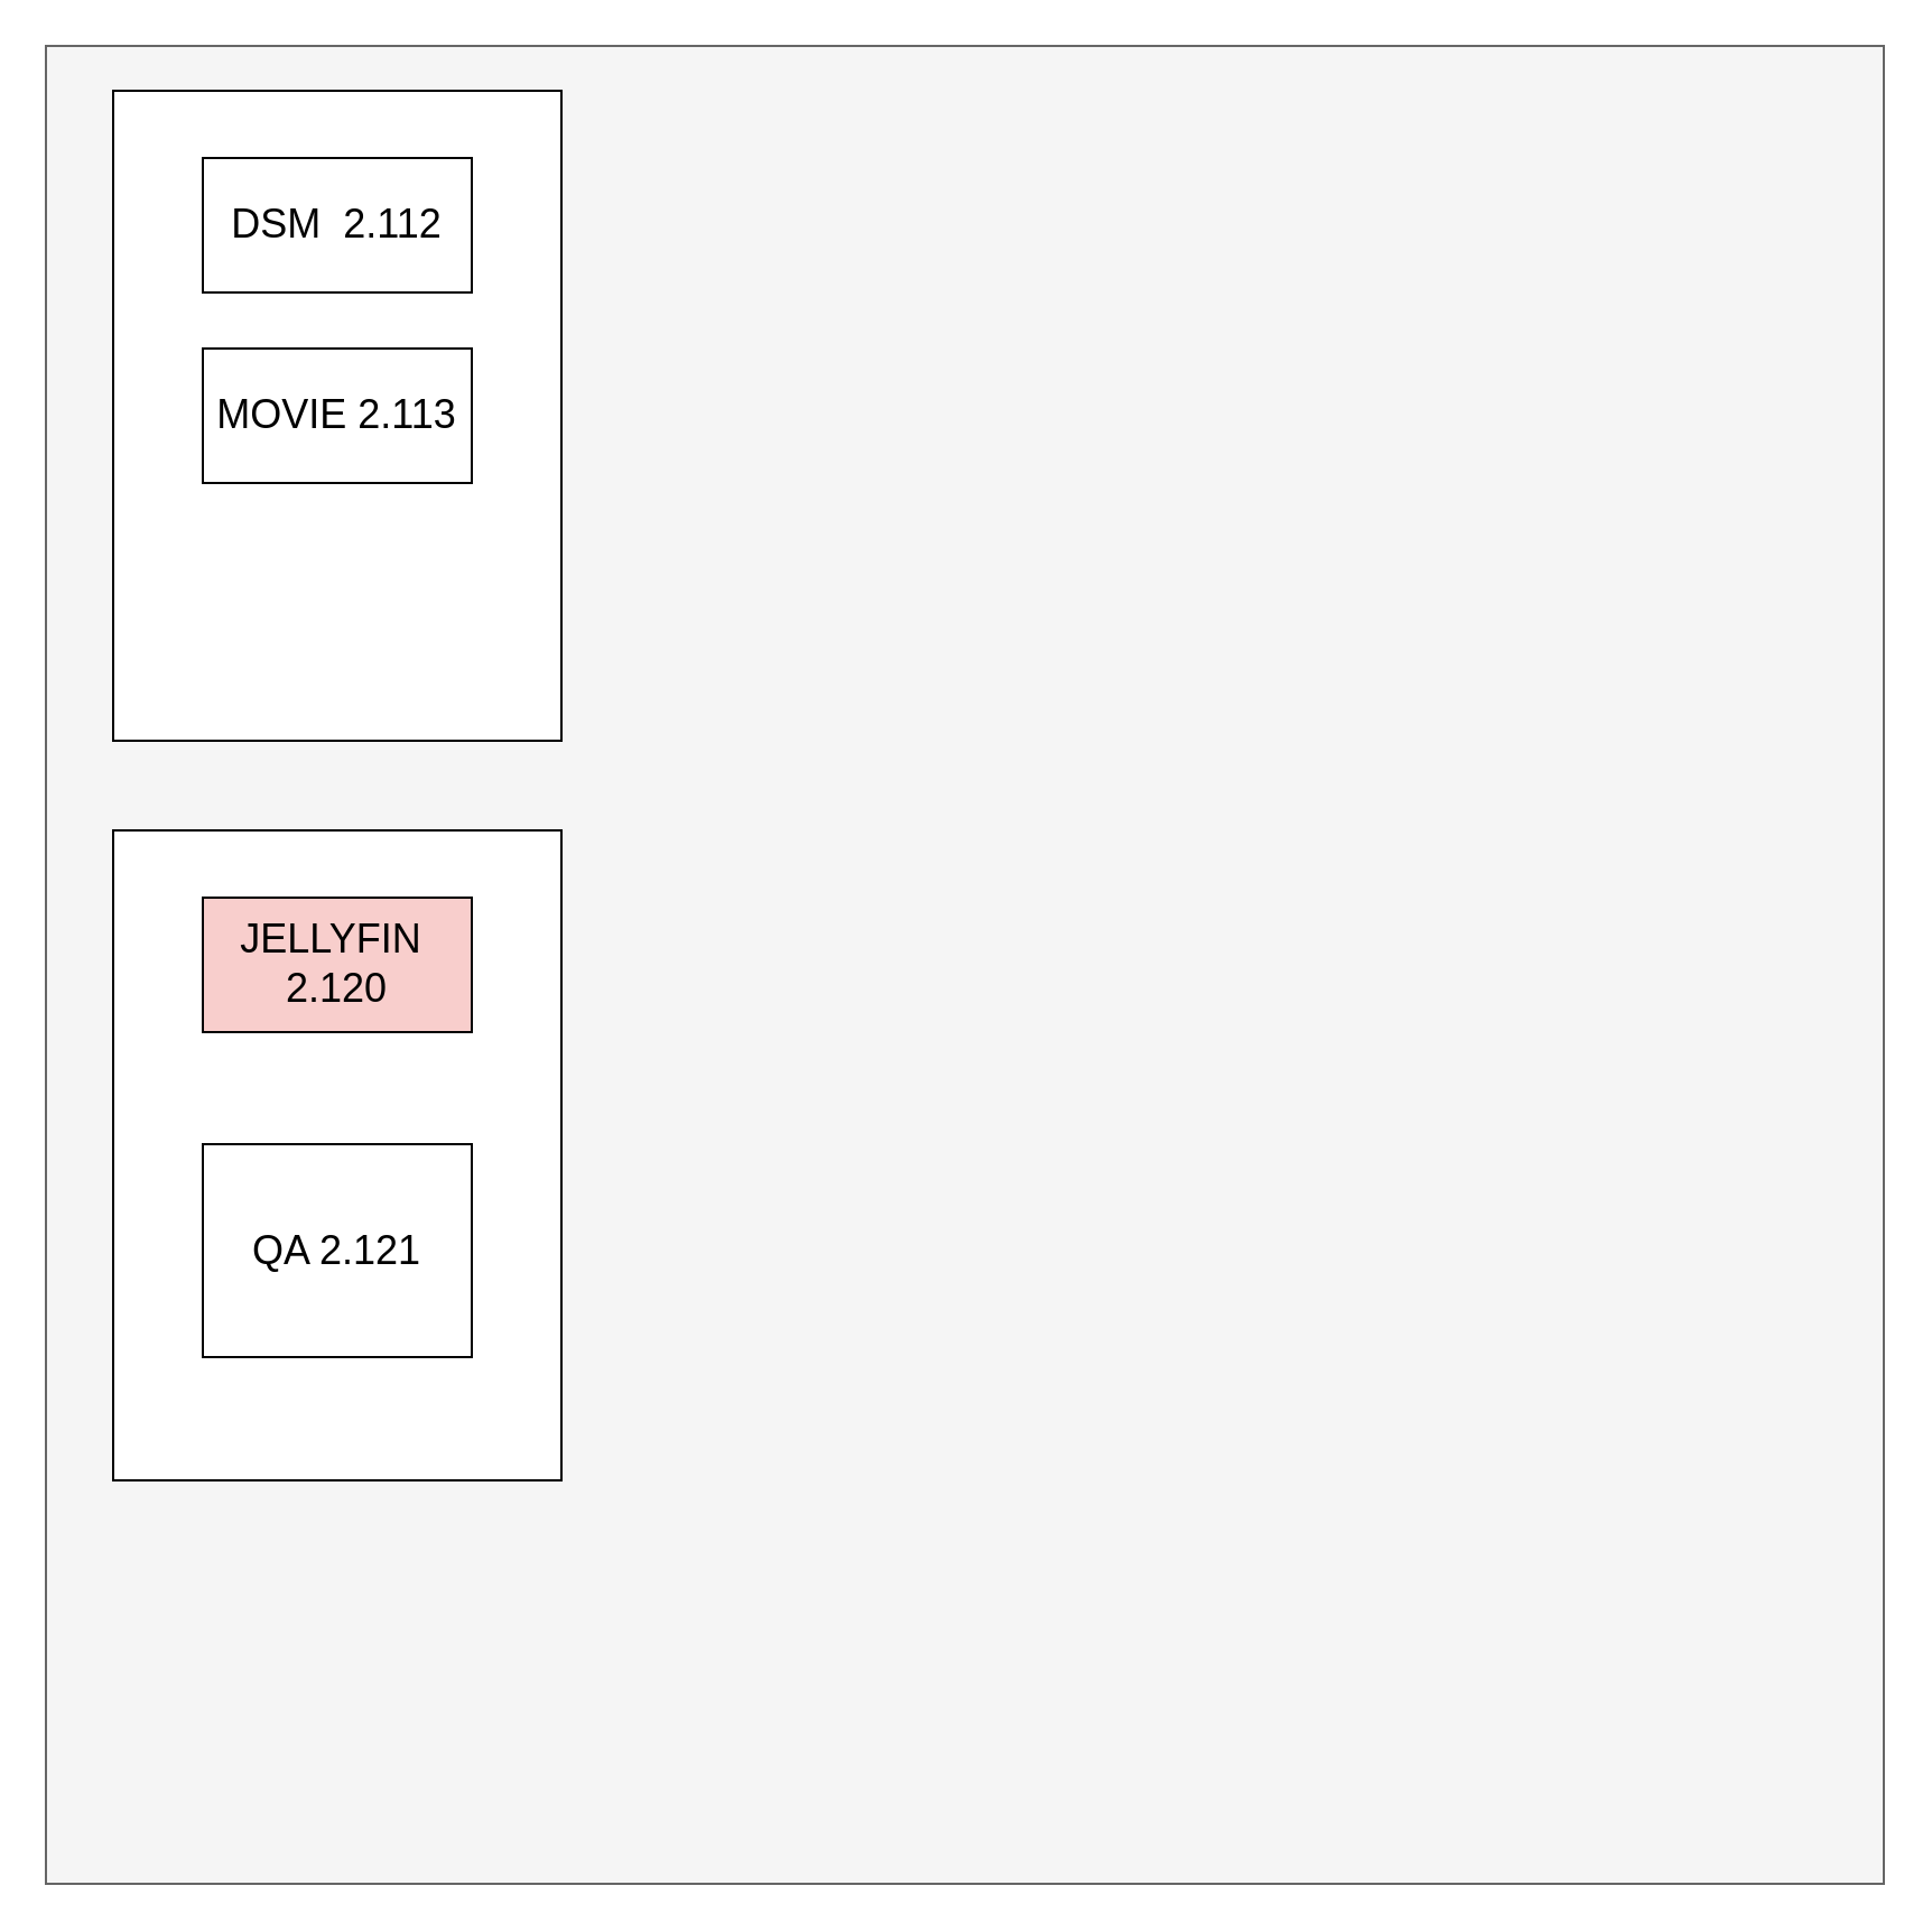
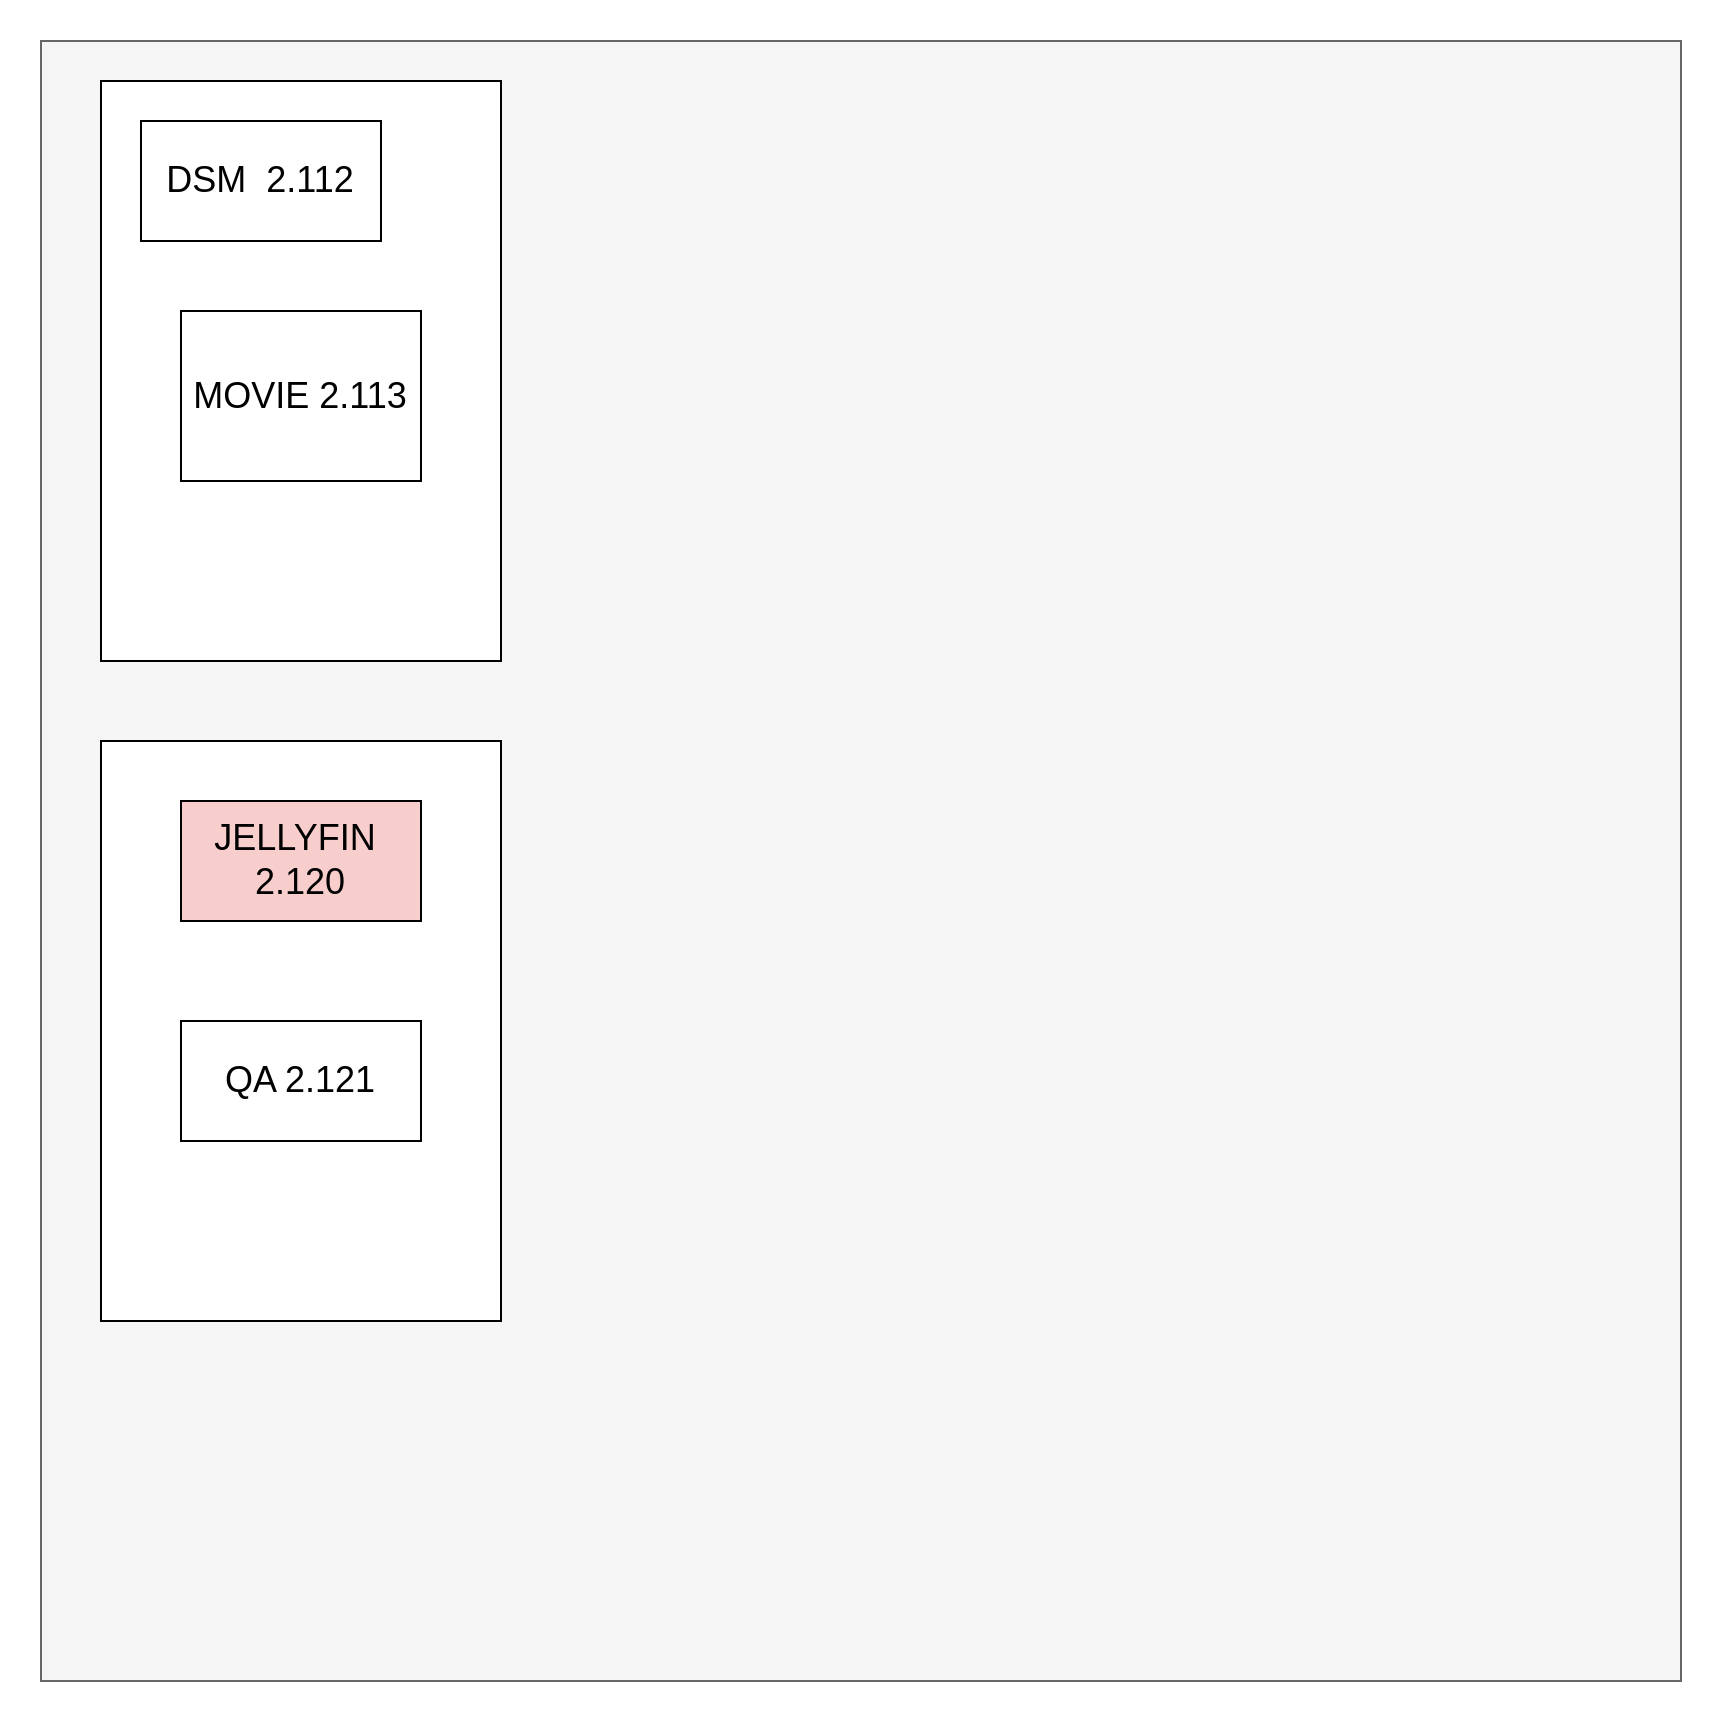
- <mxCell id="4" value="DSM&amp;nbsp; 2.112" style="rounded=0;whiteSpace=wrap;html=1;fontSize=18;" vertex="1" parent="1"><mxGeometry x="90" y="70" width="120" height="60" as="geometry" /></mxCell>
+ <mxCell id="4" value="DSM&amp;nbsp; 2.112" style="rounded=0;whiteSpace=wrap;html=1;fontSize=18;" vertex="1" parent="1"><mxGeometry x="70" y="60" width="120" height="60" as="geometry" /></mxCell>
- <mxCell id="5" value="MOVIE 2.113" style="rounded=0;whiteSpace=wrap;html=1;fontSize=18;" vertex="1" parent="1"><mxGeometry x="90" y="155" width="120" height="60" as="geometry" /></mxCell>
+ <mxCell id="5" value="MOVIE 2.113" style="rounded=0;whiteSpace=wrap;html=1;fontSize=18;" vertex="1" parent="1"><mxGeometry x="90" y="155" width="120" height="85" as="geometry" /></mxCell>
- <mxCell id="8" value="QA 2.121" style="rounded=0;whiteSpace=wrap;html=1;fontSize=18;" vertex="1" parent="1"><mxGeometry x="90" y="510" width="120" height="95" as="geometry" /></mxCell>
+ <mxCell id="8" value="QA 2.121" style="rounded=0;whiteSpace=wrap;html=1;fontSize=18;" vertex="1" parent="1"><mxGeometry x="90" y="510" width="120" height="60" as="geometry" /></mxCell>
